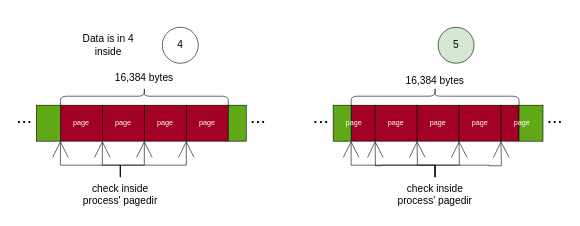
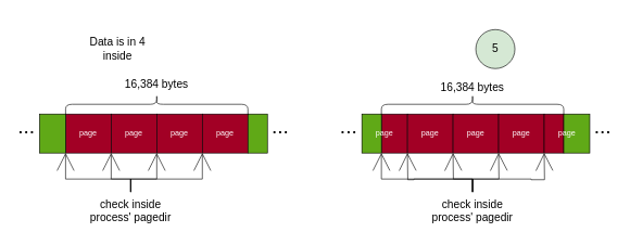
- <mxCell id="30" value="4" style="ellipse;whiteSpace=wrap;html=1;aspect=fixed;sketch=0;fontSize=17;" parent="28" vertex="1"><mxGeometry x="150" width="60" height="60" as="geometry" /></mxCell>
